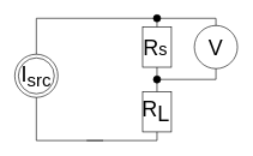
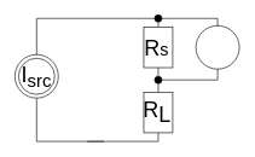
- <mxCell id="24" value="V" style="text;html=1;strokeColor=none;fillColor=none;align=center;verticalAlign=middle;whiteSpace=wrap;rounded=0;fontSize=30;" vertex="1" parent="1"><mxGeometry x="270" y="50" width="60" height="30" as="geometry" /></mxCell>
